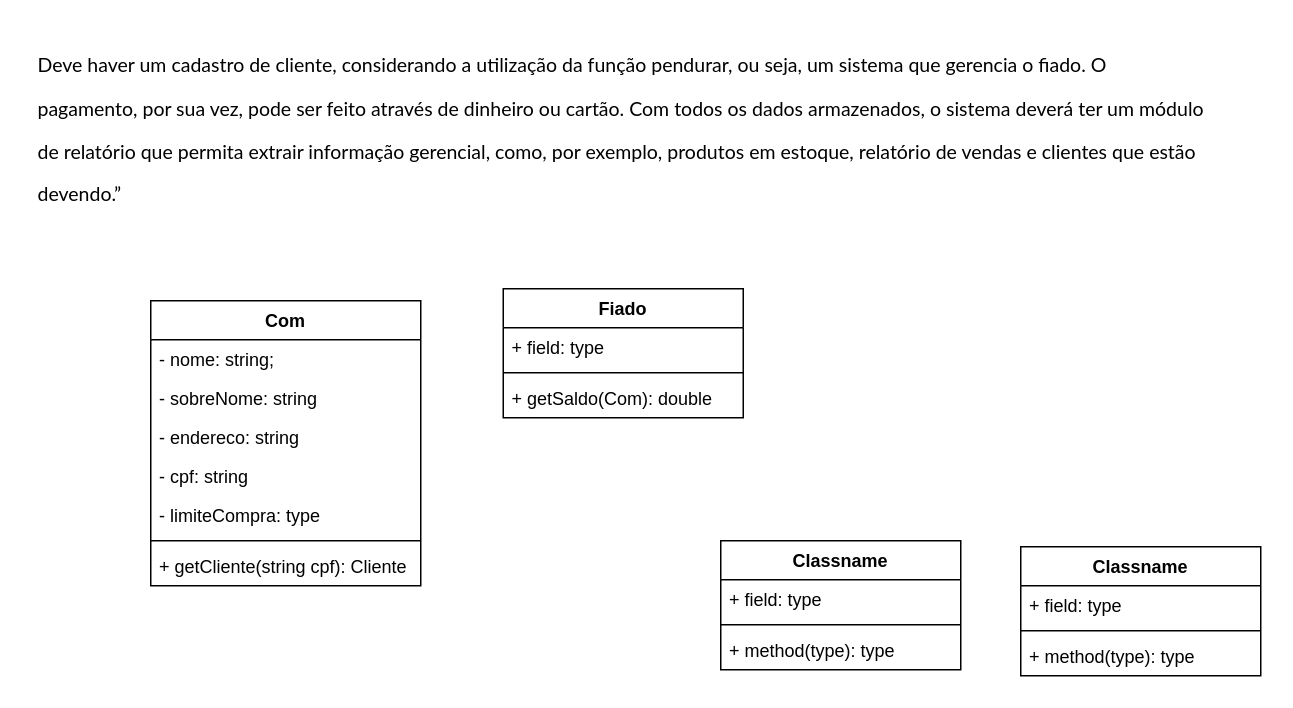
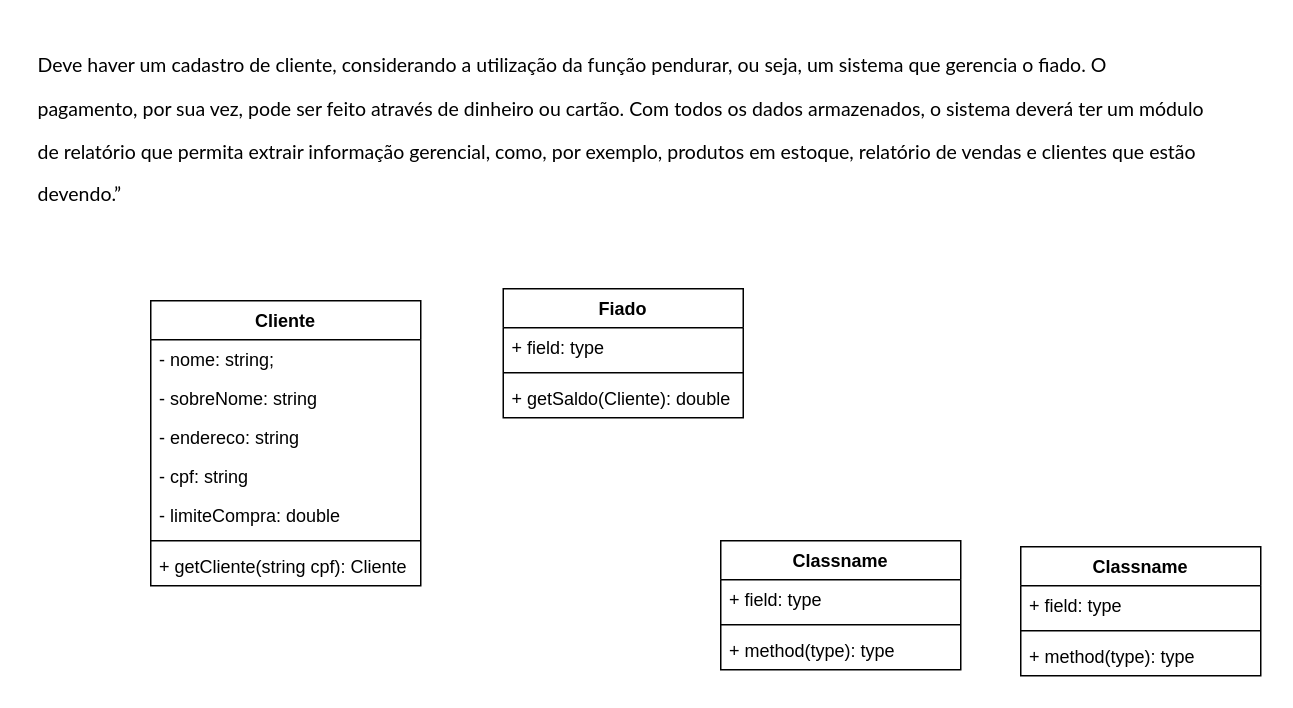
- <mxCell id="2" value="Com" style="swimlane;fontStyle=1;align=center;verticalAlign=top;childLayout=stackLayout;horizontal=1;startSize=26;horizontalStack=0;resizeParent=1;resizeParentMax=0;resizeLast=0;collapsible=1;marginBottom=0;" vertex="1" parent="1"><mxGeometry x="100" y="200" width="180" height="190" as="geometry"><mxRectangle x="80" y="-60" width="70" height="26" as="alternateBounds" /></mxGeometry></mxCell>
+ <mxCell id="2" value="Cliente" style="swimlane;fontStyle=1;align=center;verticalAlign=top;childLayout=stackLayout;horizontal=1;startSize=26;horizontalStack=0;resizeParent=1;resizeParentMax=0;resizeLast=0;collapsible=1;marginBottom=0;" vertex="1" parent="1"><mxGeometry x="100" y="200" width="180" height="190" as="geometry"><mxRectangle x="80" y="-60" width="70" height="26" as="alternateBounds" /></mxGeometry></mxCell>
- <mxCell id="14" value="+ getSaldo(Com): double" style="text;strokeColor=none;fillColor=none;align=left;verticalAlign=top;spacingLeft=4;spacingRight=4;overflow=hidden;rotatable=0;points=[[0,0.5],[1,0.5]];portConstraint=eastwest;" vertex="1" parent="11"><mxGeometry y="60" width="160" height="26" as="geometry" /></mxCell>
+ <mxCell id="14" value="+ getSaldo(Cliente): double" style="text;strokeColor=none;fillColor=none;align=left;verticalAlign=top;spacingLeft=4;spacingRight=4;overflow=hidden;rotatable=0;points=[[0,0.5],[1,0.5]];portConstraint=eastwest;" vertex="1" parent="11"><mxGeometry y="60" width="160" height="26" as="geometry" /></mxCell>
- <mxCell id="7" value="- limiteCompra: type" style="text;strokeColor=none;fillColor=none;align=left;verticalAlign=top;spacingLeft=4;spacingRight=4;overflow=hidden;rotatable=0;points=[[0,0.5],[1,0.5]];portConstraint=eastwest;" vertex="1" parent="2"><mxGeometry y="130" width="180" height="26" as="geometry" /></mxCell>
+ <mxCell id="7" value="- limiteCompra: double" style="text;strokeColor=none;fillColor=none;align=left;verticalAlign=top;spacingLeft=4;spacingRight=4;overflow=hidden;rotatable=0;points=[[0,0.5],[1,0.5]];portConstraint=eastwest;" vertex="1" parent="2"><mxGeometry y="130" width="180" height="26" as="geometry" /></mxCell>
